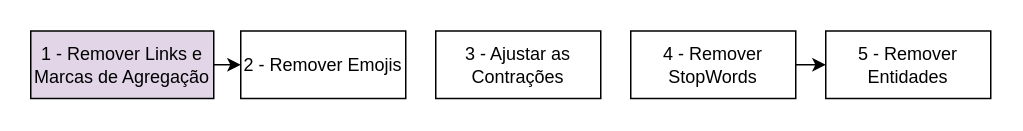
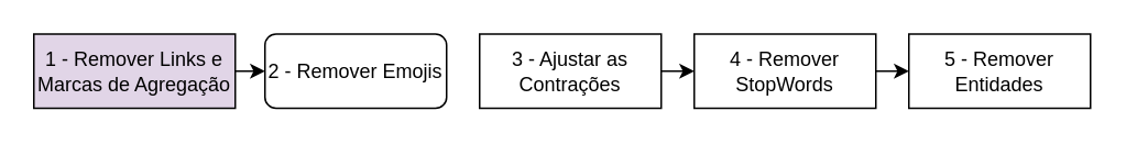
- <mxCell id="4" value="2 - Remover Emojis" style="rounded=0;whiteSpace=wrap;html=1;" vertex="1" parent="1"><mxGeometry x="160" y="20" width="110" height="45" as="geometry" /></mxCell>
+ <mxCell id="4" value="2 - Remover Emojis" style="whiteSpace=wrap;html=1;rounded=1;" vertex="1" parent="1"><mxGeometry x="160" y="20" width="110" height="45" as="geometry" /></mxCell>
+ <mxCell id="5" style="edgeStyle=orthogonalEdgeStyle;rounded=0;orthogonalLoop=1;jettySize=auto;html=1;exitX=1;exitY=0.5;exitDx=0;exitDy=0;entryX=0;entryY=0.5;entryDx=0;entryDy=0;fontSize=14;" edge="1" parent="1" source="6" target="9"><mxGeometry relative="1" as="geometry" /></mxCell>
